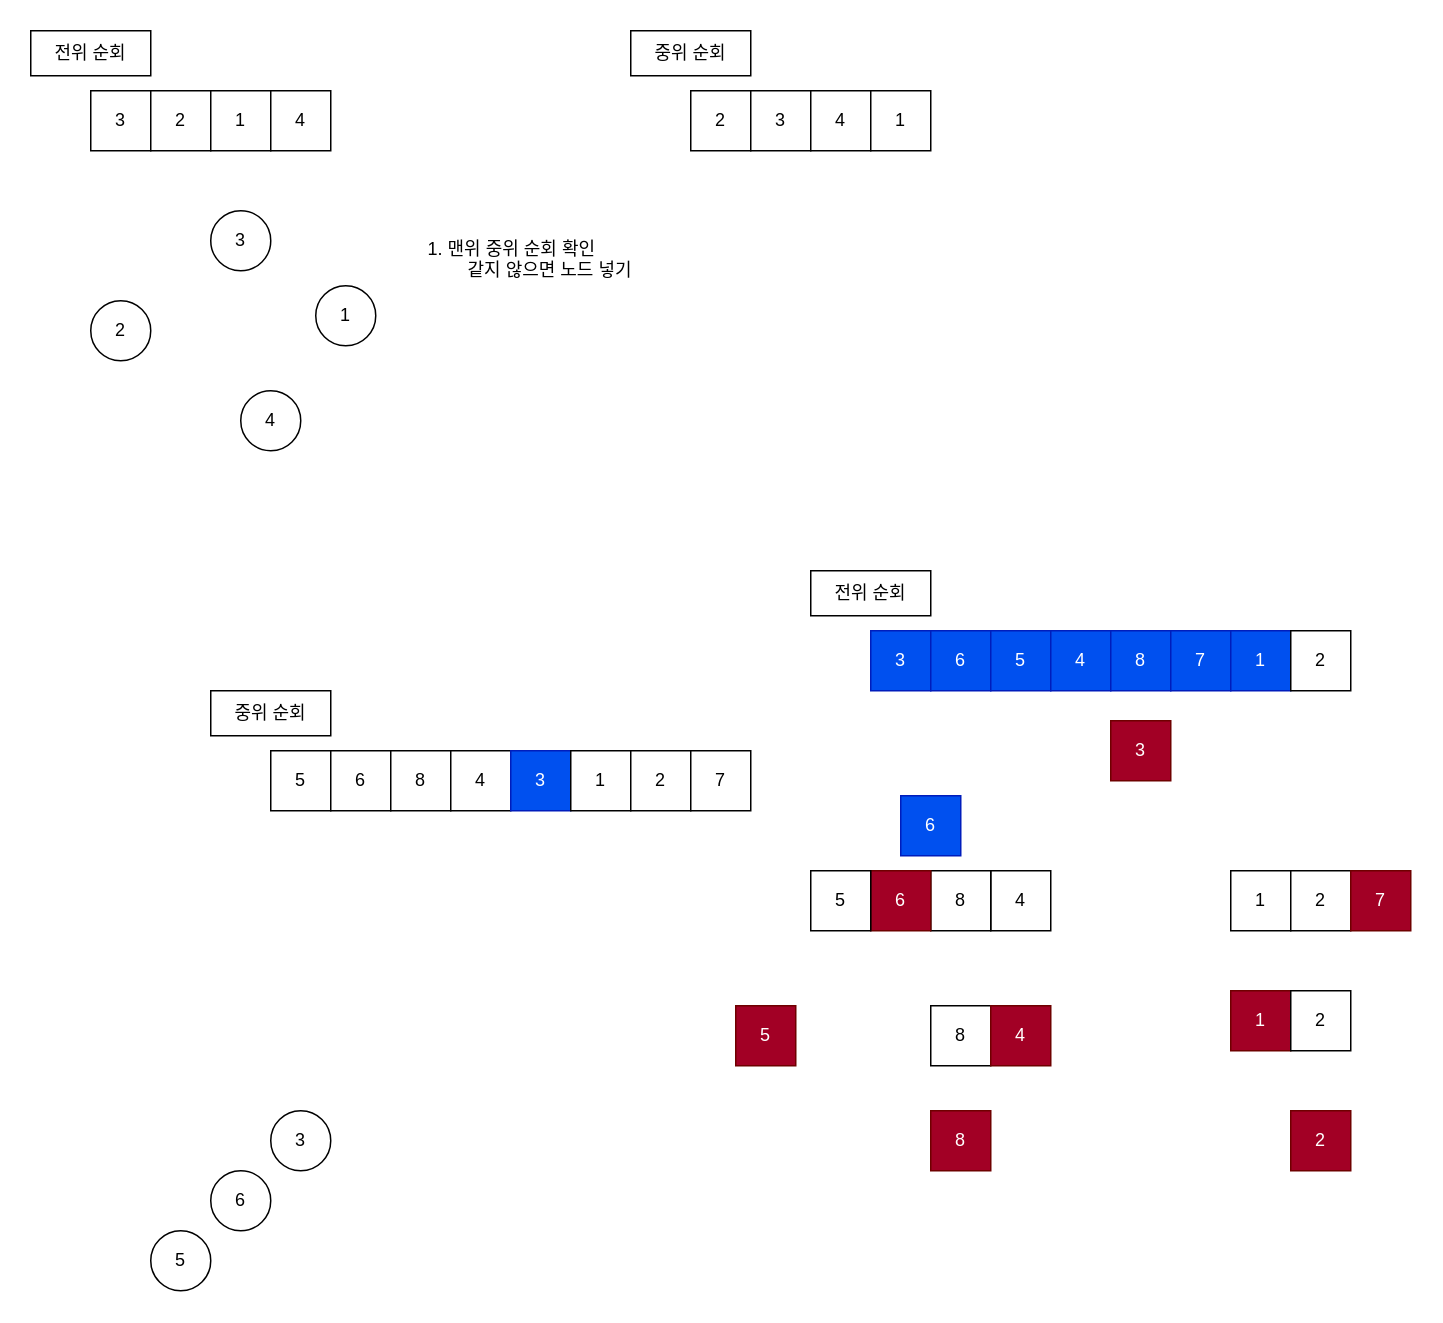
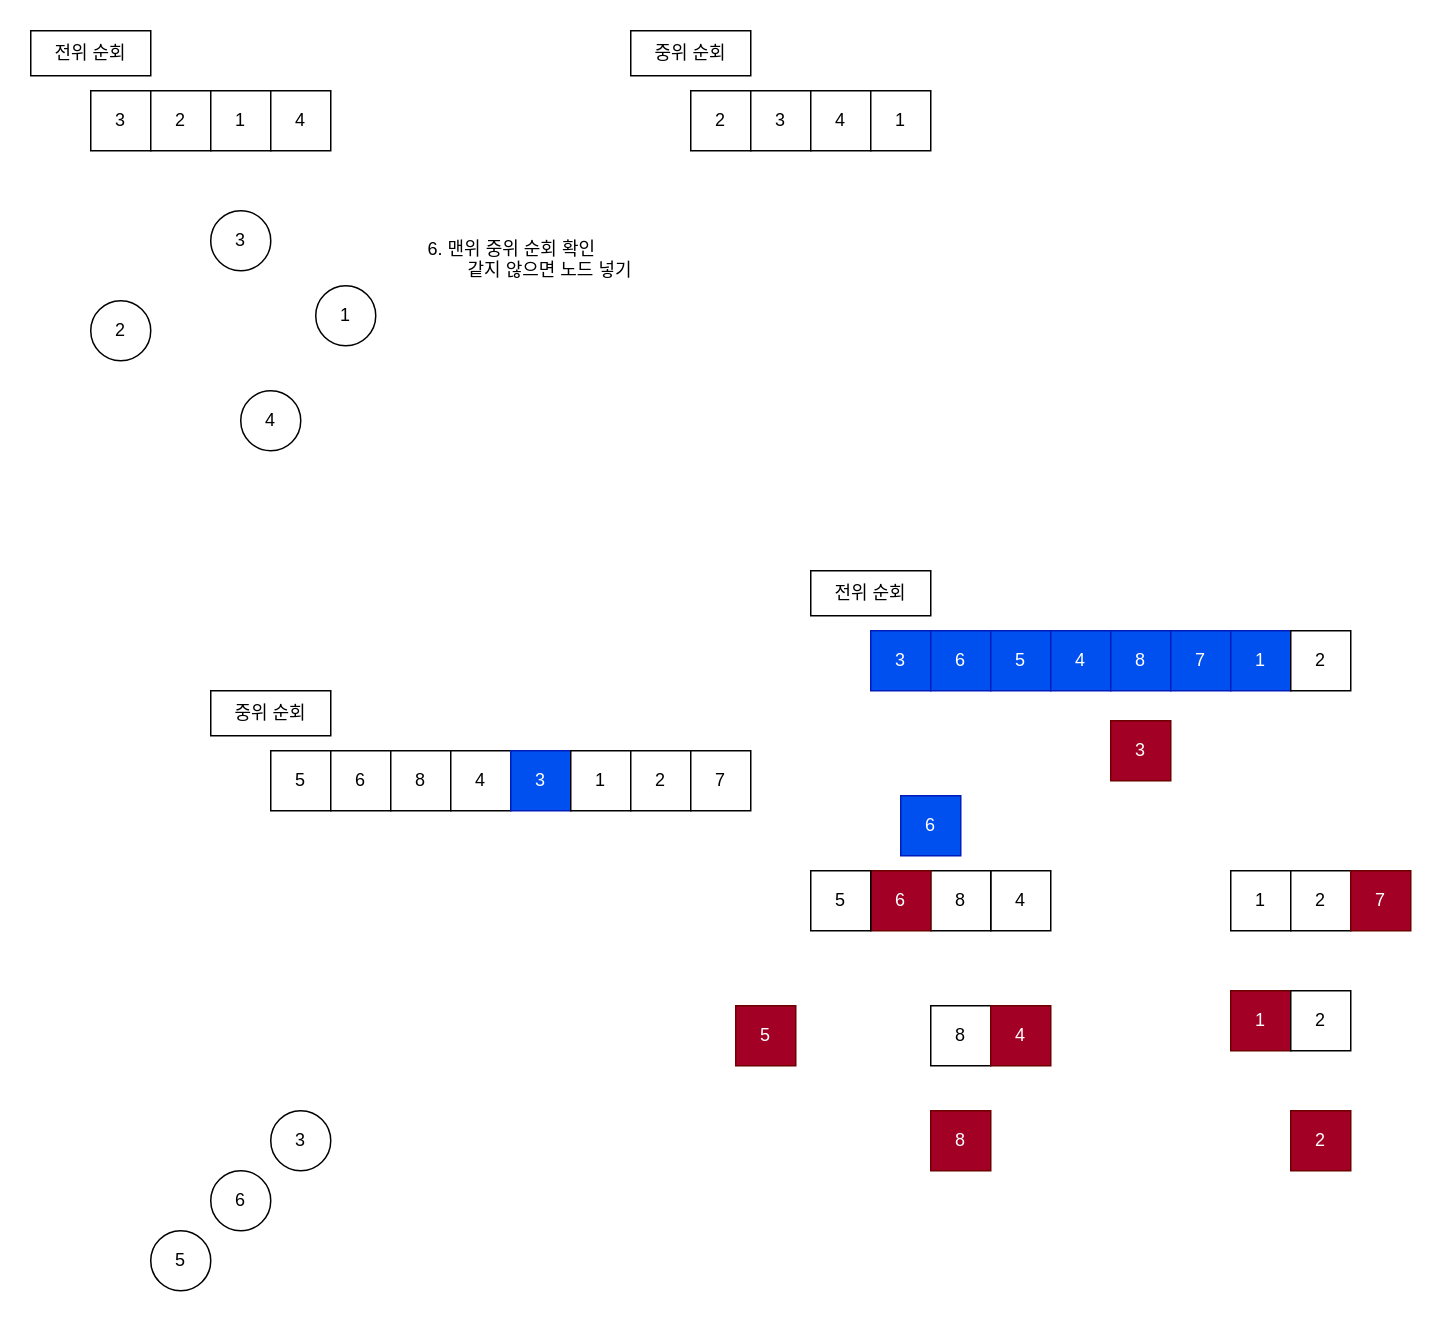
- <mxCell id="37" value="&lt;br&gt;&lt;br&gt;1. 맨위 중위 순회 확인&lt;br&gt;&lt;span style=&quot;white-space: pre&quot;&gt;&#09;&lt;/span&gt;같지 않으면 노드 넣기" style="text;html=1;strokeColor=none;fillColor=none;spacing=5;spacingTop=-20;whiteSpace=wrap;overflow=hidden;rounded=0;" vertex="1" parent="1"><mxGeometry x="280" y="140" width="190" height="60" as="geometry" /></mxCell>
+ <mxCell id="37" value="&lt;br&gt;&lt;br&gt;6. 맨위 중위 순회 확인&lt;br&gt;&lt;span style=&quot;white-space: pre&quot;&gt;&#09;&lt;/span&gt;같지 않으면 노드 넣기" style="text;html=1;strokeColor=none;fillColor=none;spacing=5;spacingTop=-20;whiteSpace=wrap;overflow=hidden;rounded=0;" vertex="1" parent="1"><mxGeometry x="280" y="140" width="190" height="60" as="geometry" /></mxCell>
